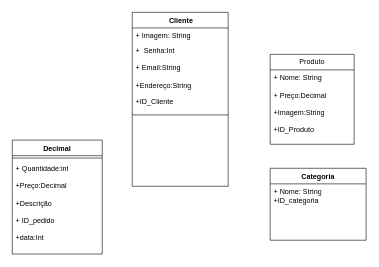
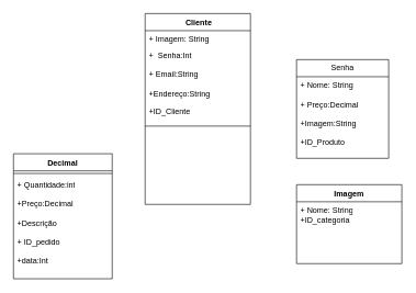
- <mxCell id="5" value="Produto" style="swimlane;fontStyle=0;childLayout=stackLayout;horizontal=1;startSize=26;fillColor=none;horizontalStack=0;resizeParent=1;resizeParentMax=0;resizeLast=0;collapsible=1;marginBottom=0;whiteSpace=wrap;html=1;" vertex="1" parent="1"><mxGeometry x="450" y="90" width="140" height="150" as="geometry" /></mxCell>
+ <mxCell id="5" value="Senha" style="swimlane;fontStyle=0;childLayout=stackLayout;horizontal=1;startSize=26;fillColor=none;horizontalStack=0;resizeParent=1;resizeParentMax=0;resizeLast=0;collapsible=1;marginBottom=0;whiteSpace=wrap;html=1;" vertex="1" parent="1"><mxGeometry x="450" y="90" width="140" height="150" as="geometry" /></mxCell>
- <mxCell id="10" value="Categoria" style="swimlane;fontStyle=1;align=center;verticalAlign=top;childLayout=stackLayout;horizontal=1;startSize=26;horizontalStack=0;resizeParent=1;resizeParentMax=0;resizeLast=0;collapsible=1;marginBottom=0;whiteSpace=wrap;html=1;" vertex="1" parent="1"><mxGeometry x="450" y="280" width="160" height="120" as="geometry" /></mxCell>
+ <mxCell id="10" value="Imagem" style="swimlane;fontStyle=1;align=center;verticalAlign=top;childLayout=stackLayout;horizontal=1;startSize=26;horizontalStack=0;resizeParent=1;resizeParentMax=0;resizeLast=0;collapsible=1;marginBottom=0;whiteSpace=wrap;html=1;" vertex="1" parent="1"><mxGeometry x="450" y="280" width="160" height="120" as="geometry" /></mxCell>
